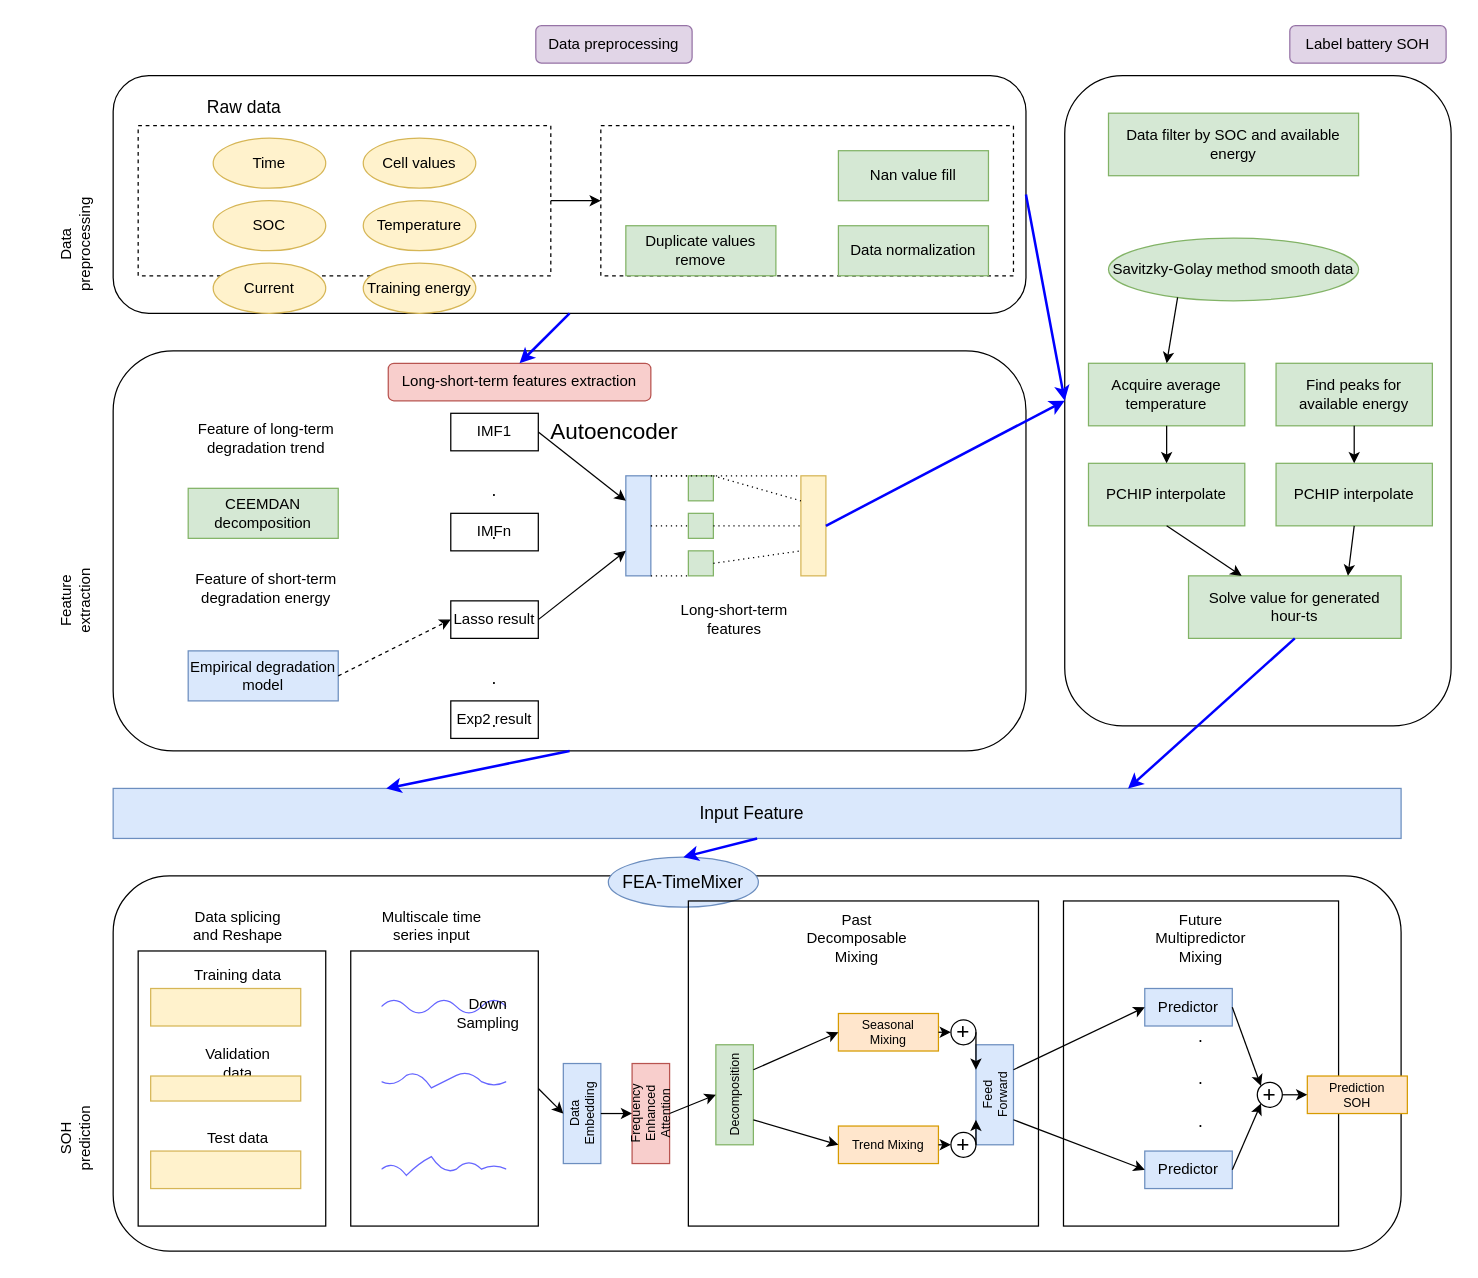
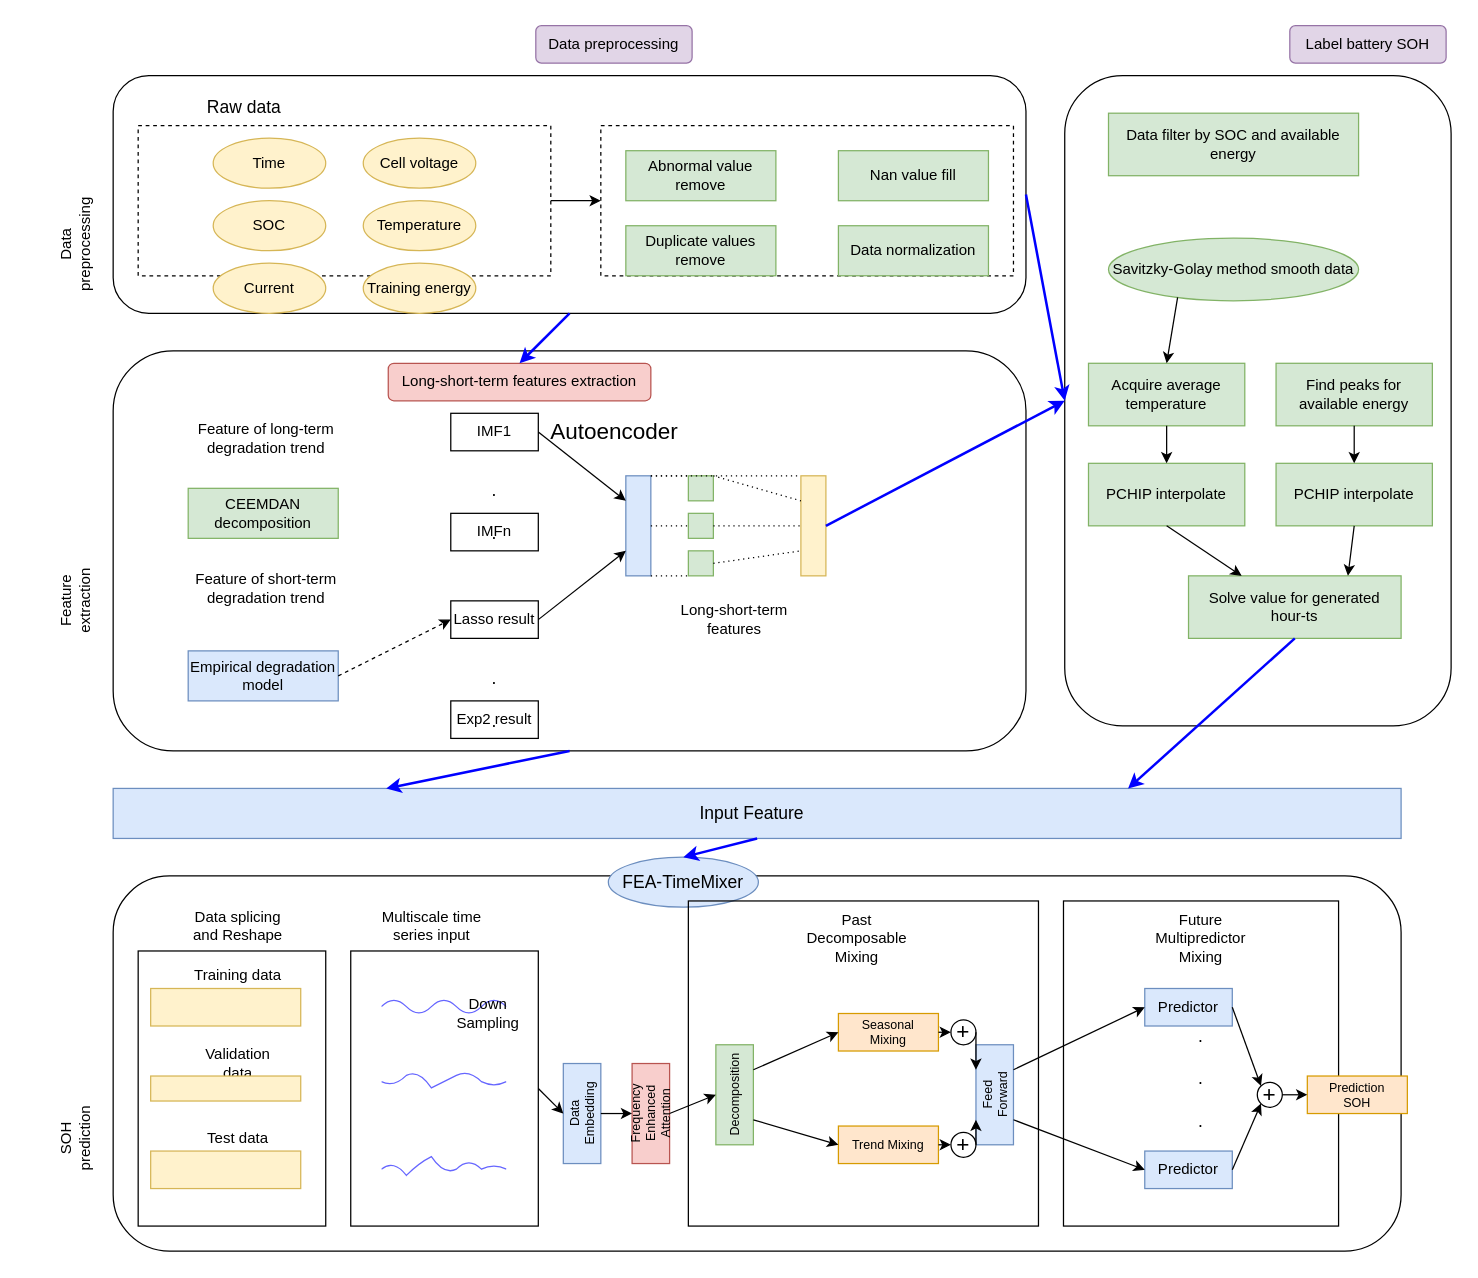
- <mxCell id="11" value="Cell values" style="ellipse;whiteSpace=wrap;html=1;fontSize=12;fillColor=#fff2cc;strokeColor=#d6b656;" parent="1" vertex="1"><mxGeometry x="265" y="110" width="90" height="40" as="geometry" /></mxCell>
+ <mxCell id="11" value="Cell voltage" style="ellipse;whiteSpace=wrap;html=1;fontSize=12;fillColor=#fff2cc;strokeColor=#d6b656;" parent="1" vertex="1"><mxGeometry x="265" y="110" width="90" height="40" as="geometry" /></mxCell>
+ <mxCell id="17" value="Abnormal value remove" style="rounded=0;whiteSpace=wrap;html=1;fontSize=12;fillColor=#d5e8d4;strokeColor=#82b366;" parent="1" vertex="1"><mxGeometry x="475" y="120" width="120" height="40" as="geometry" /></mxCell>
- <mxCell id="35" value="Feature of short-term degradation energy" style="text;html=1;strokeColor=none;fillColor=none;align=center;verticalAlign=middle;whiteSpace=wrap;rounded=0;fontSize=12;fontColor=#000000;" parent="1" vertex="1"><mxGeometry x="125" y="450" width="125" height="40" as="geometry" /></mxCell>
+ <mxCell id="35" value="Feature of short-term degradation trend" style="text;html=1;strokeColor=none;fillColor=none;align=center;verticalAlign=middle;whiteSpace=wrap;rounded=0;fontSize=12;fontColor=#000000;" parent="1" vertex="1"><mxGeometry x="125" y="450" width="125" height="40" as="geometry" /></mxCell>
